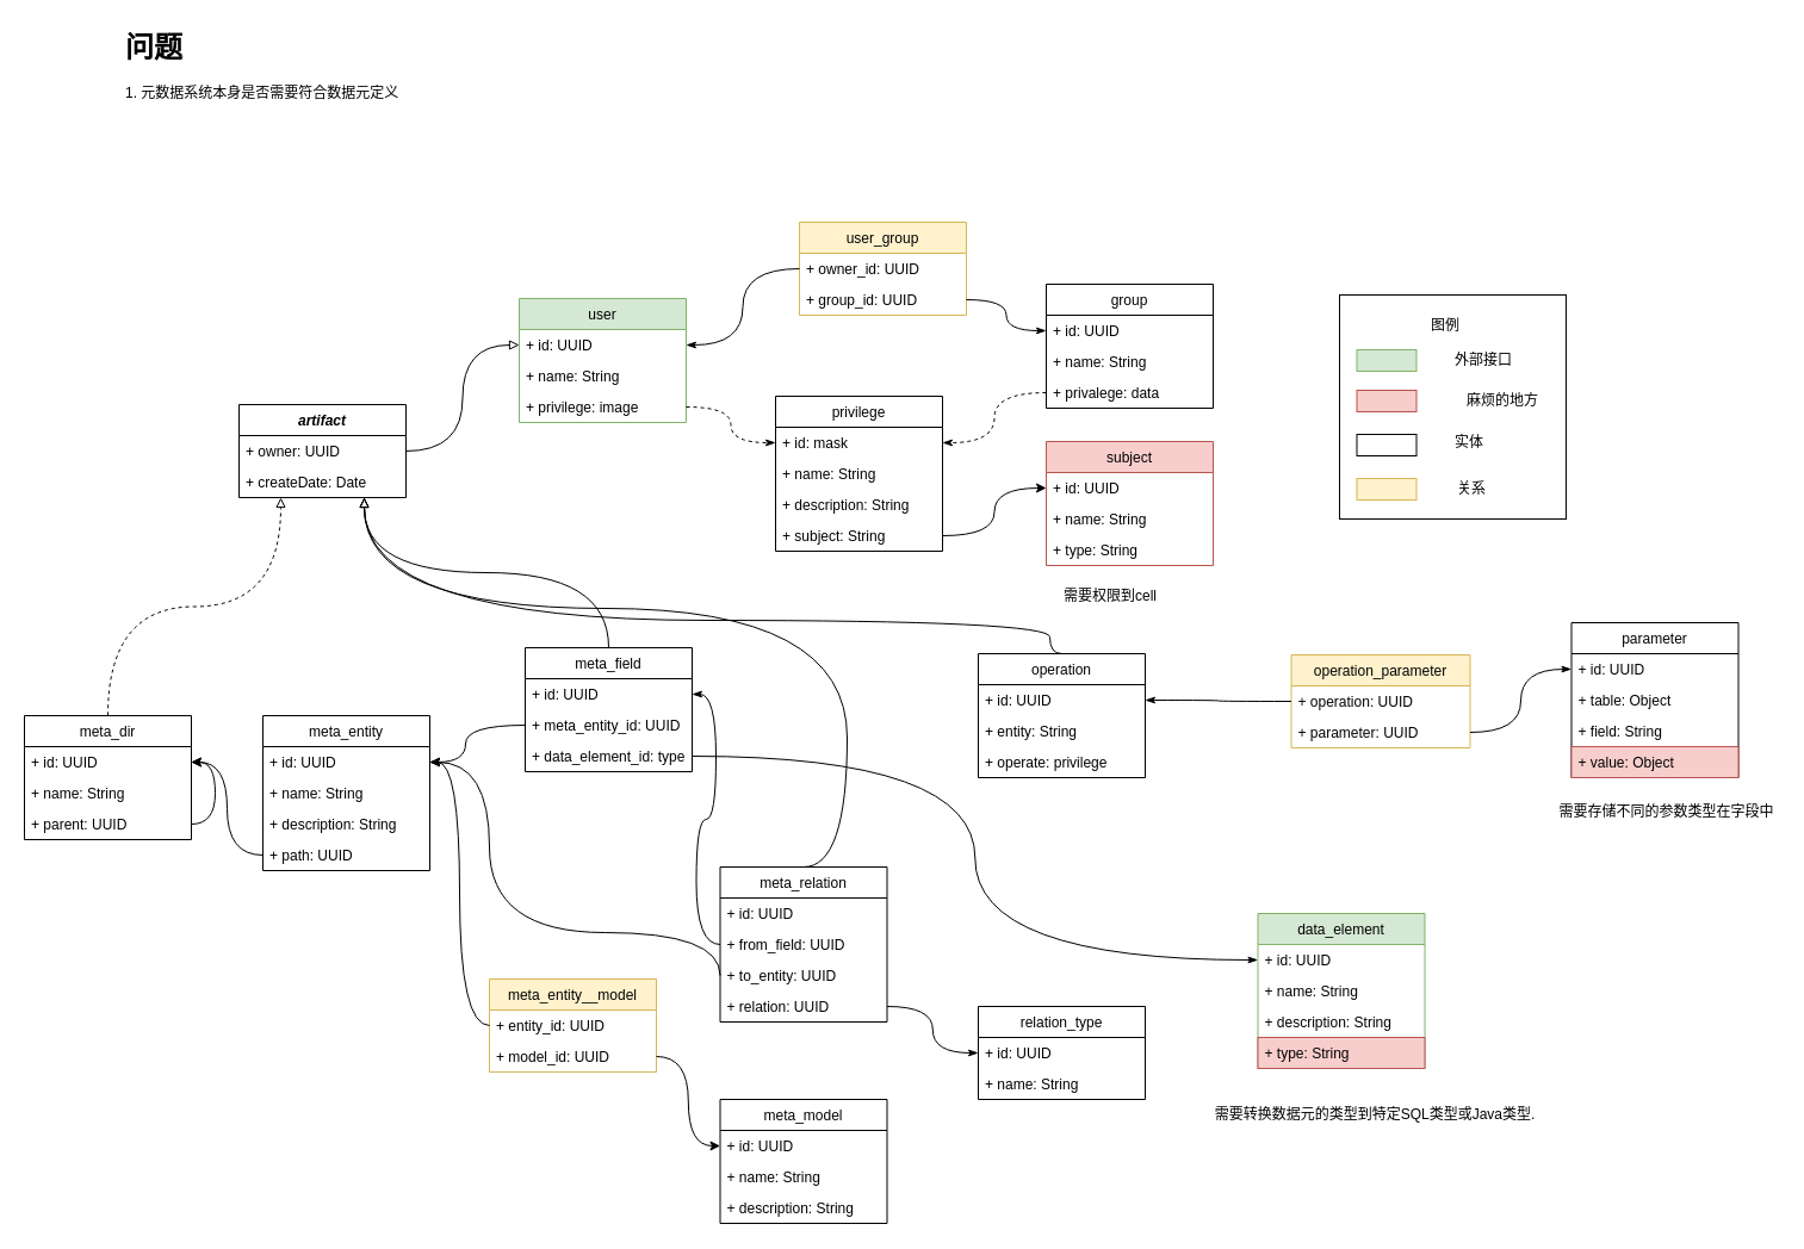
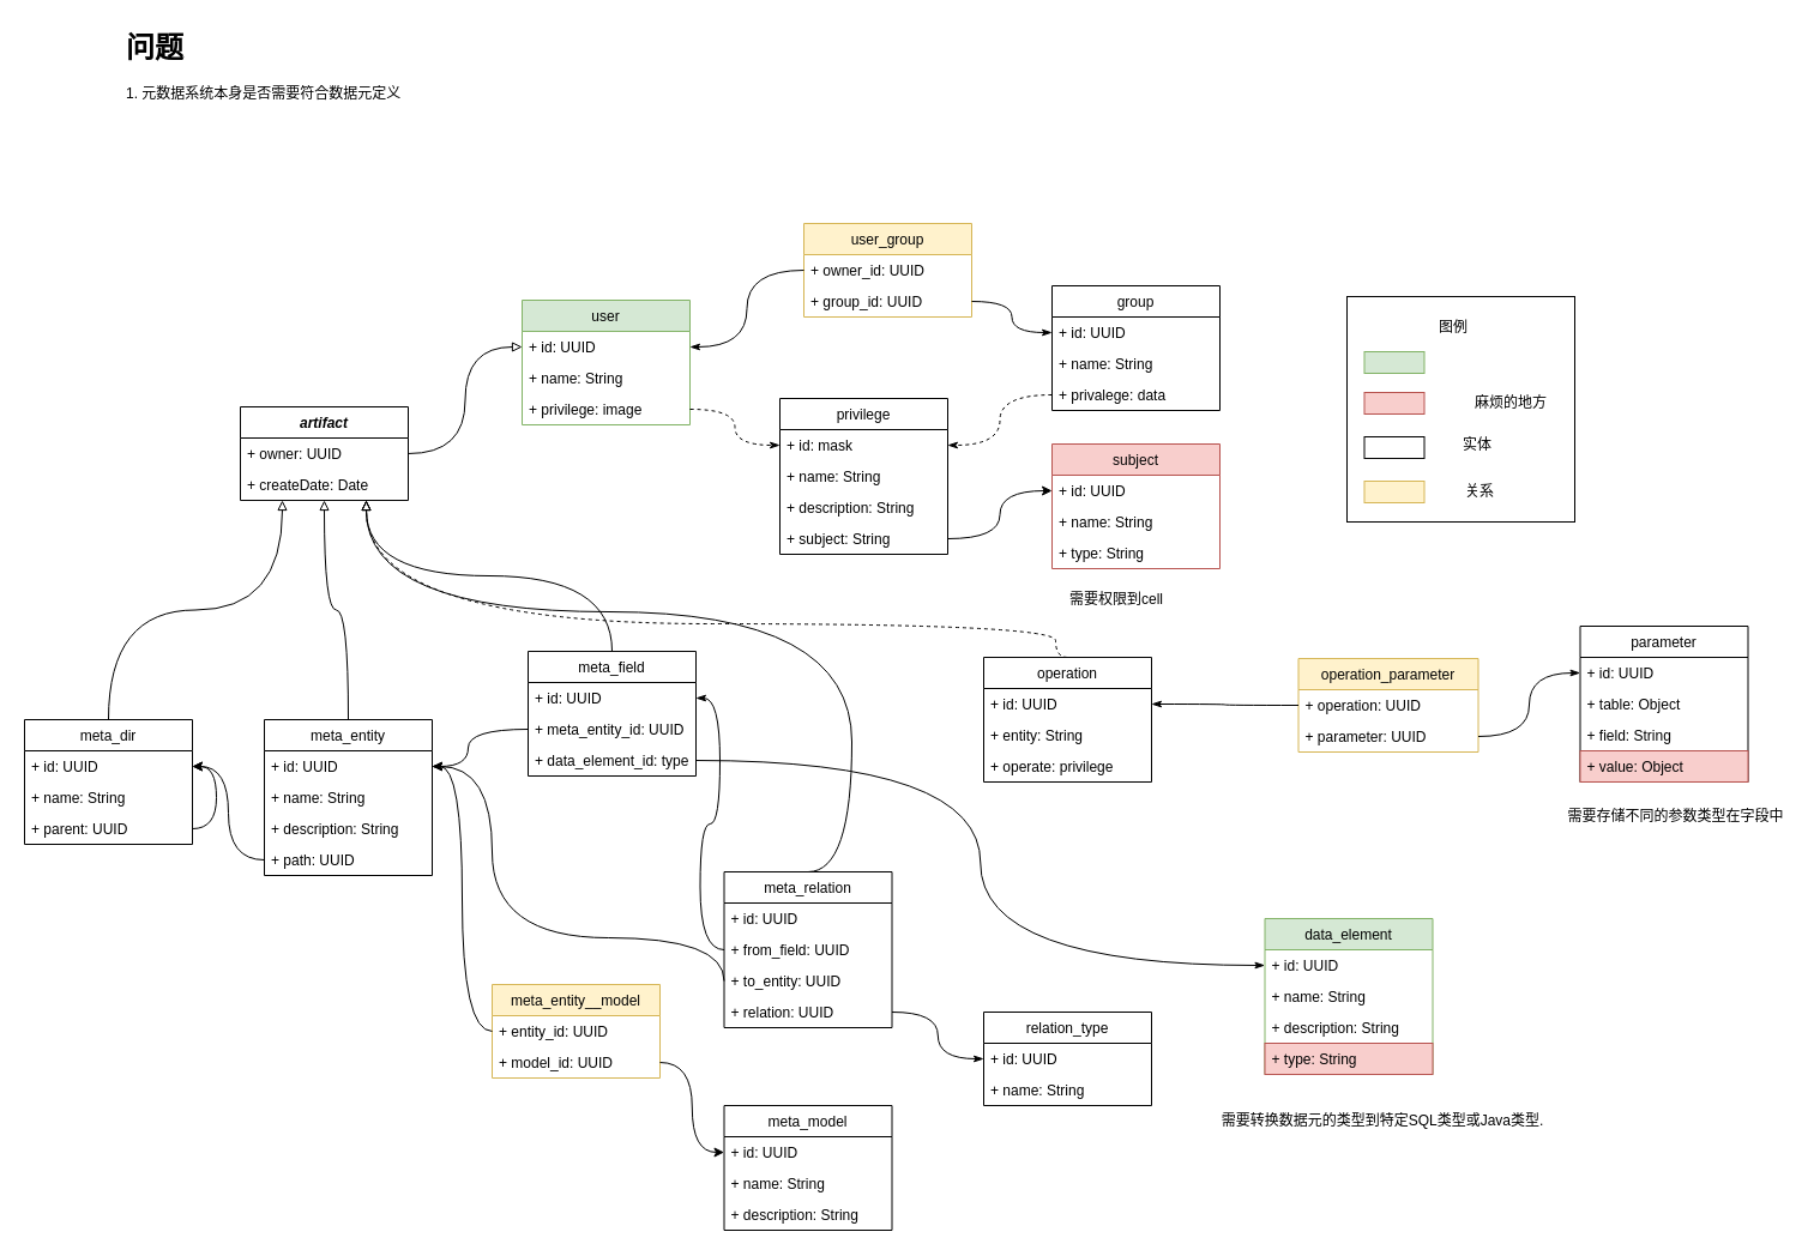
- <mxCell id="73" value="外部接口" style="text;html=1;resizable=0;points=[];autosize=1;align=left;verticalAlign=top;spacingTop=-4;" vertex="1" parent="69"><mxGeometry x="94.5" y="45" width="60" height="20" as="geometry" /></mxCell>
- <mxCell id="15" style="edgeStyle=orthogonalEdgeStyle;curved=1;rounded=0;jumpStyle=none;html=1;entryX=0.25;entryY=1;entryDx=0;entryDy=0;endArrow=block;endFill=0;jettySize=auto;orthogonalLoop=1;exitX=0.5;exitY=0;exitDx=0;exitDy=0;dashed=1;" parent="1" source="16" target="49" edge="1"><mxGeometry relative="1" as="geometry" /></mxCell>
+ <mxCell id="15" style="edgeStyle=orthogonalEdgeStyle;curved=1;rounded=0;jumpStyle=none;html=1;entryX=0.25;entryY=1;entryDx=0;entryDy=0;endArrow=block;endFill=0;jettySize=auto;orthogonalLoop=1;exitX=0.5;exitY=0;exitDx=0;exitDy=0;" parent="1" source="16" target="49" edge="1"><mxGeometry relative="1" as="geometry" /></mxCell>
+ <mxCell id="2" style="edgeStyle=orthogonalEdgeStyle;curved=1;rounded=0;jumpStyle=none;html=1;jettySize=auto;orthogonalLoop=1;endArrow=block;endFill=0;entryX=0.5;entryY=1;entryDx=0;entryDy=0;" parent="1" source="3" target="49" edge="1"><mxGeometry relative="1" as="geometry"><mxPoint x="310" y="500" as="targetPoint" /></mxGeometry></mxCell>
- <mxCell id="57" style="edgeStyle=orthogonalEdgeStyle;curved=1;rounded=0;jumpStyle=none;html=1;entryX=0.75;entryY=1;entryDx=0;entryDy=0;endArrow=block;endFill=0;jettySize=auto;orthogonalLoop=1;exitX=0.5;exitY=0;exitDx=0;exitDy=0;" parent="1" source="58" target="49" edge="1"><mxGeometry relative="1" as="geometry"><Array as="points"><mxPoint x="880" y="520" /><mxPoint x="305" y="520" /></Array></mxGeometry></mxCell>
+ <mxCell id="57" style="edgeStyle=orthogonalEdgeStyle;curved=1;rounded=0;jumpStyle=none;html=1;entryX=0.75;entryY=1;entryDx=0;entryDy=0;endArrow=block;endFill=0;jettySize=auto;orthogonalLoop=1;exitX=0.5;exitY=0;exitDx=0;exitDy=0;dashed=1;" parent="1" source="58" target="49" edge="1"><mxGeometry relative="1" as="geometry"><Array as="points"><mxPoint x="880" y="520" /><mxPoint x="305" y="520" /></Array></mxGeometry></mxCell>
